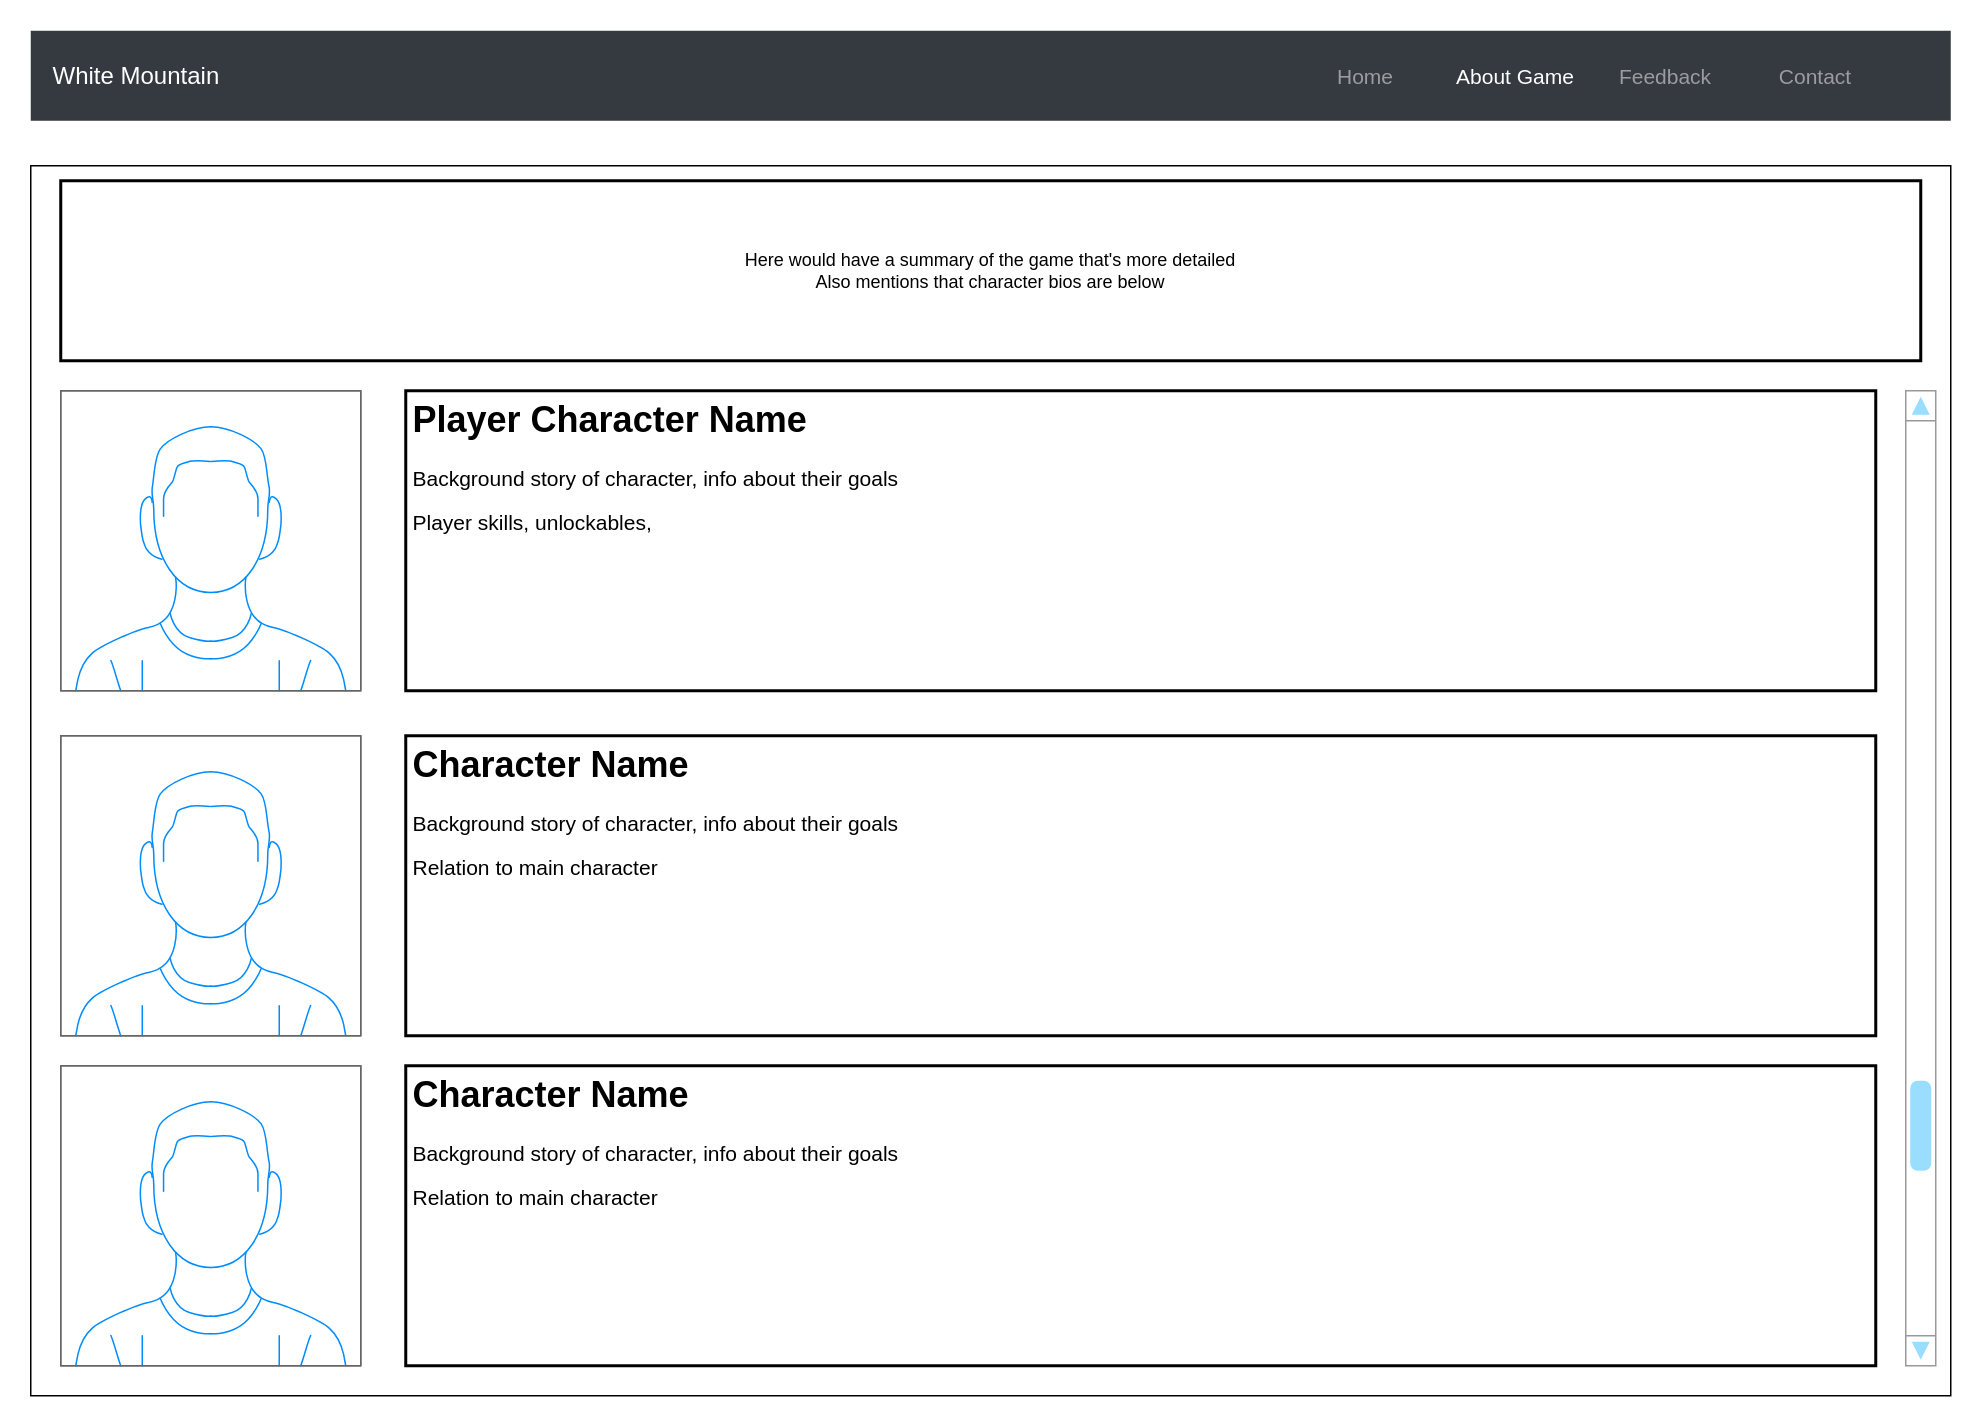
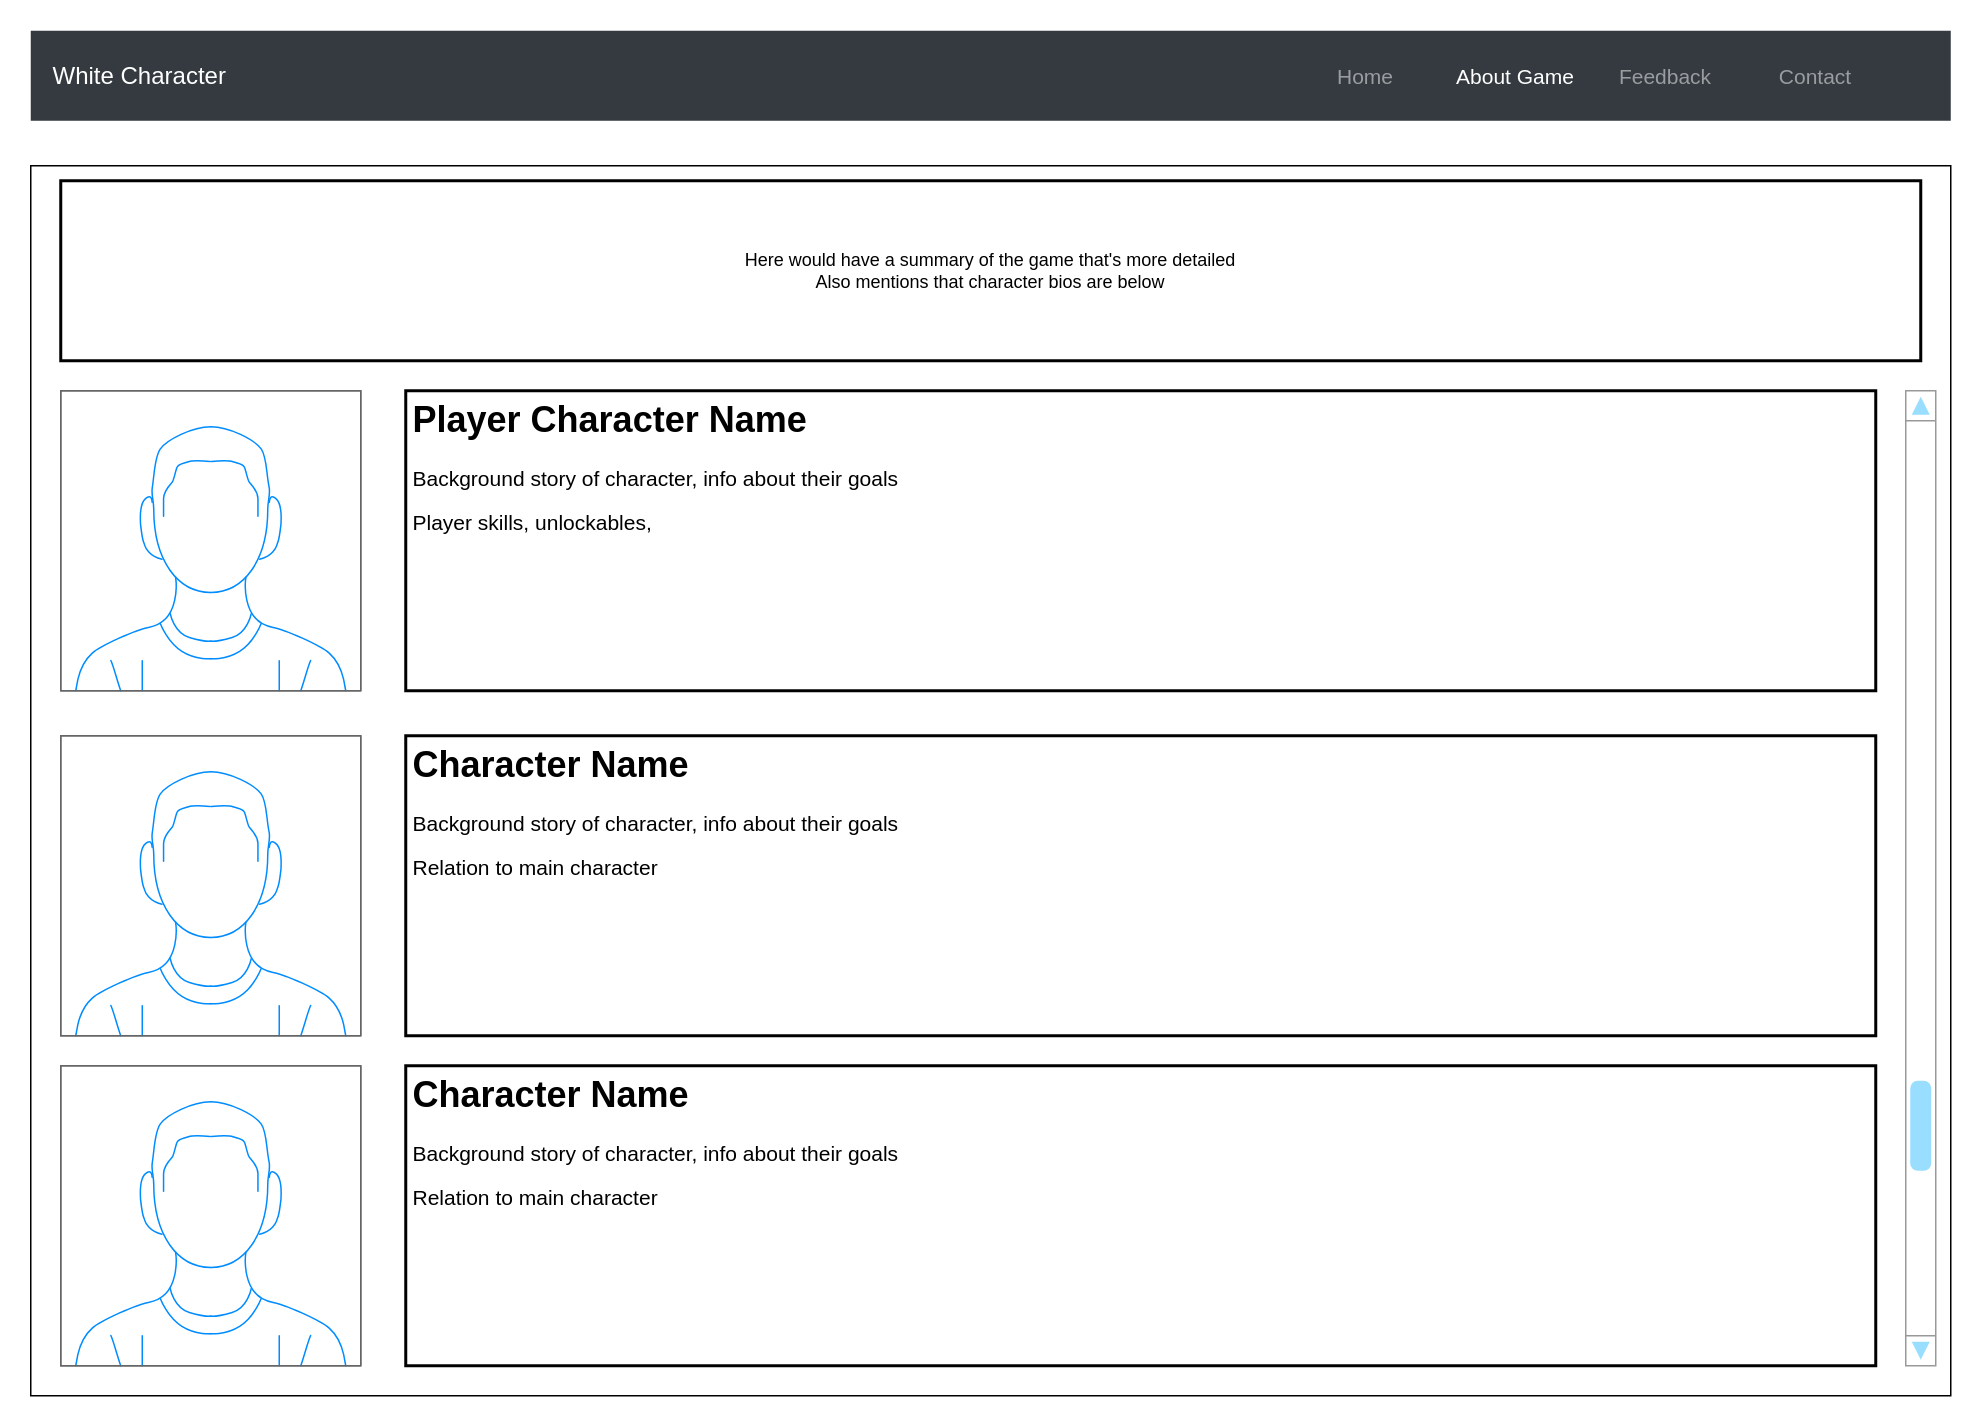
- <mxCell id="2" value="White Mountain" style="shadow=0;dashed=0;fillColor=#343A40;strokeColor=none;fontSize=16;fontColor=#ffffff;align=left;spacing=15;html=1;" vertex="1" parent="1"><mxGeometry x="20" y="20" width="1280" height="60" as="geometry" /></mxCell>
+ <mxCell id="2" value="White Character" style="shadow=0;dashed=0;fillColor=#343A40;strokeColor=none;fontSize=16;fontColor=#ffffff;align=left;spacing=15;html=1;" vertex="1" parent="1"><mxGeometry x="20" y="20" width="1280" height="60" as="geometry" /></mxCell>
